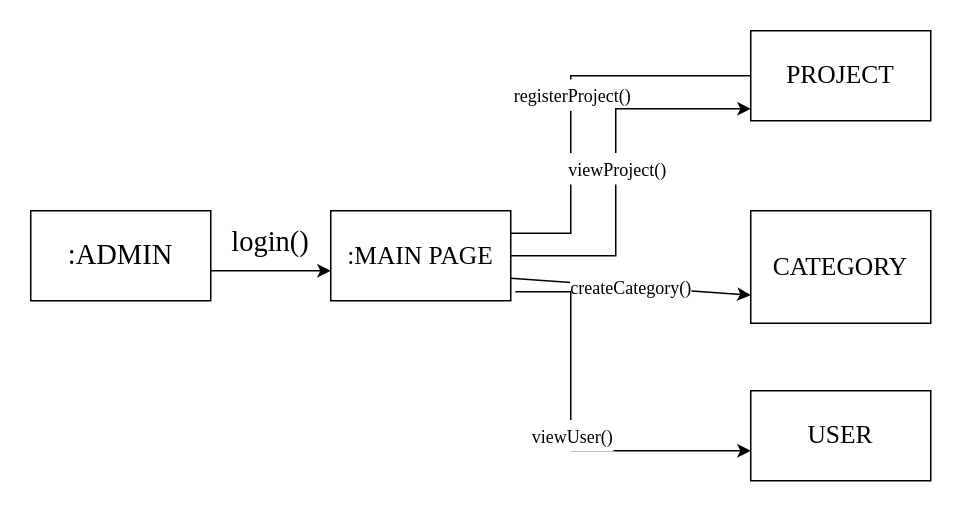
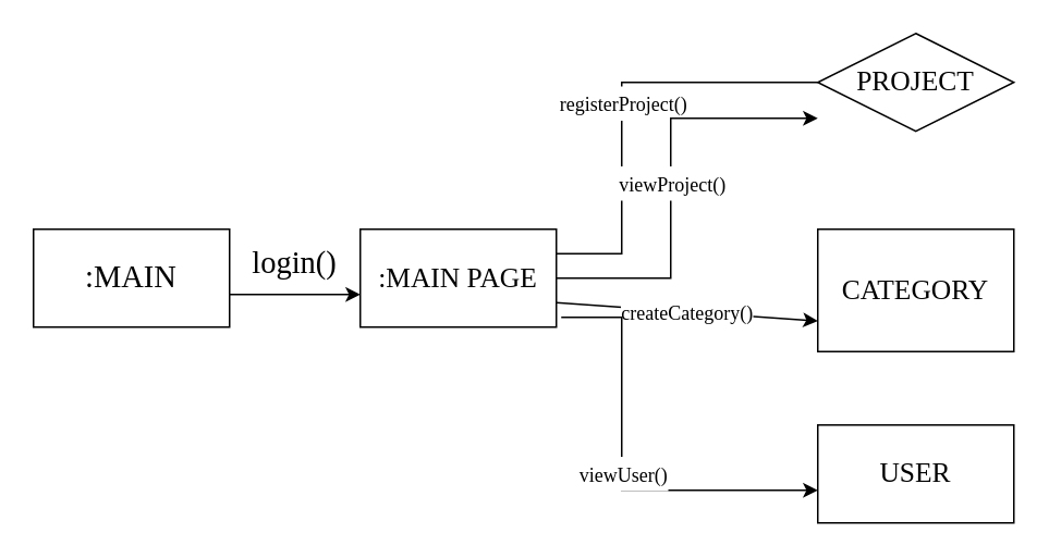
- <mxCell id="6" value="PROJECT" style="rounded=0;whiteSpace=wrap;html=1;fontFamily=Verdana;fontSize=17;" vertex="1" parent="1"><mxGeometry x="500" y="20" width="120" height="60" as="geometry" /></mxCell>
+ <mxCell id="6" value="PROJECT" style="rhombus;whiteSpace=wrap;html=1;fontFamily=Verdana;fontSize=17;" vertex="1" parent="1"><mxGeometry x="500" y="20" width="120" height="60" as="geometry" /></mxCell>
- <mxCell id="2" value="&lt;font style=&quot;font-size: 19px;&quot;&gt;:ADMIN&lt;/font&gt;" style="rounded=0;whiteSpace=wrap;html=1;fontFamily=Verdana;" vertex="1" parent="1"><mxGeometry x="20" y="140" width="120" height="60" as="geometry" /></mxCell>
+ <mxCell id="2" value="&lt;font style=&quot;font-size: 19px;&quot;&gt;:MAIN&lt;/font&gt;" style="rounded=0;whiteSpace=wrap;html=1;fontFamily=Verdana;" vertex="1" parent="1"><mxGeometry x="20" y="140" width="120" height="60" as="geometry" /></mxCell>
